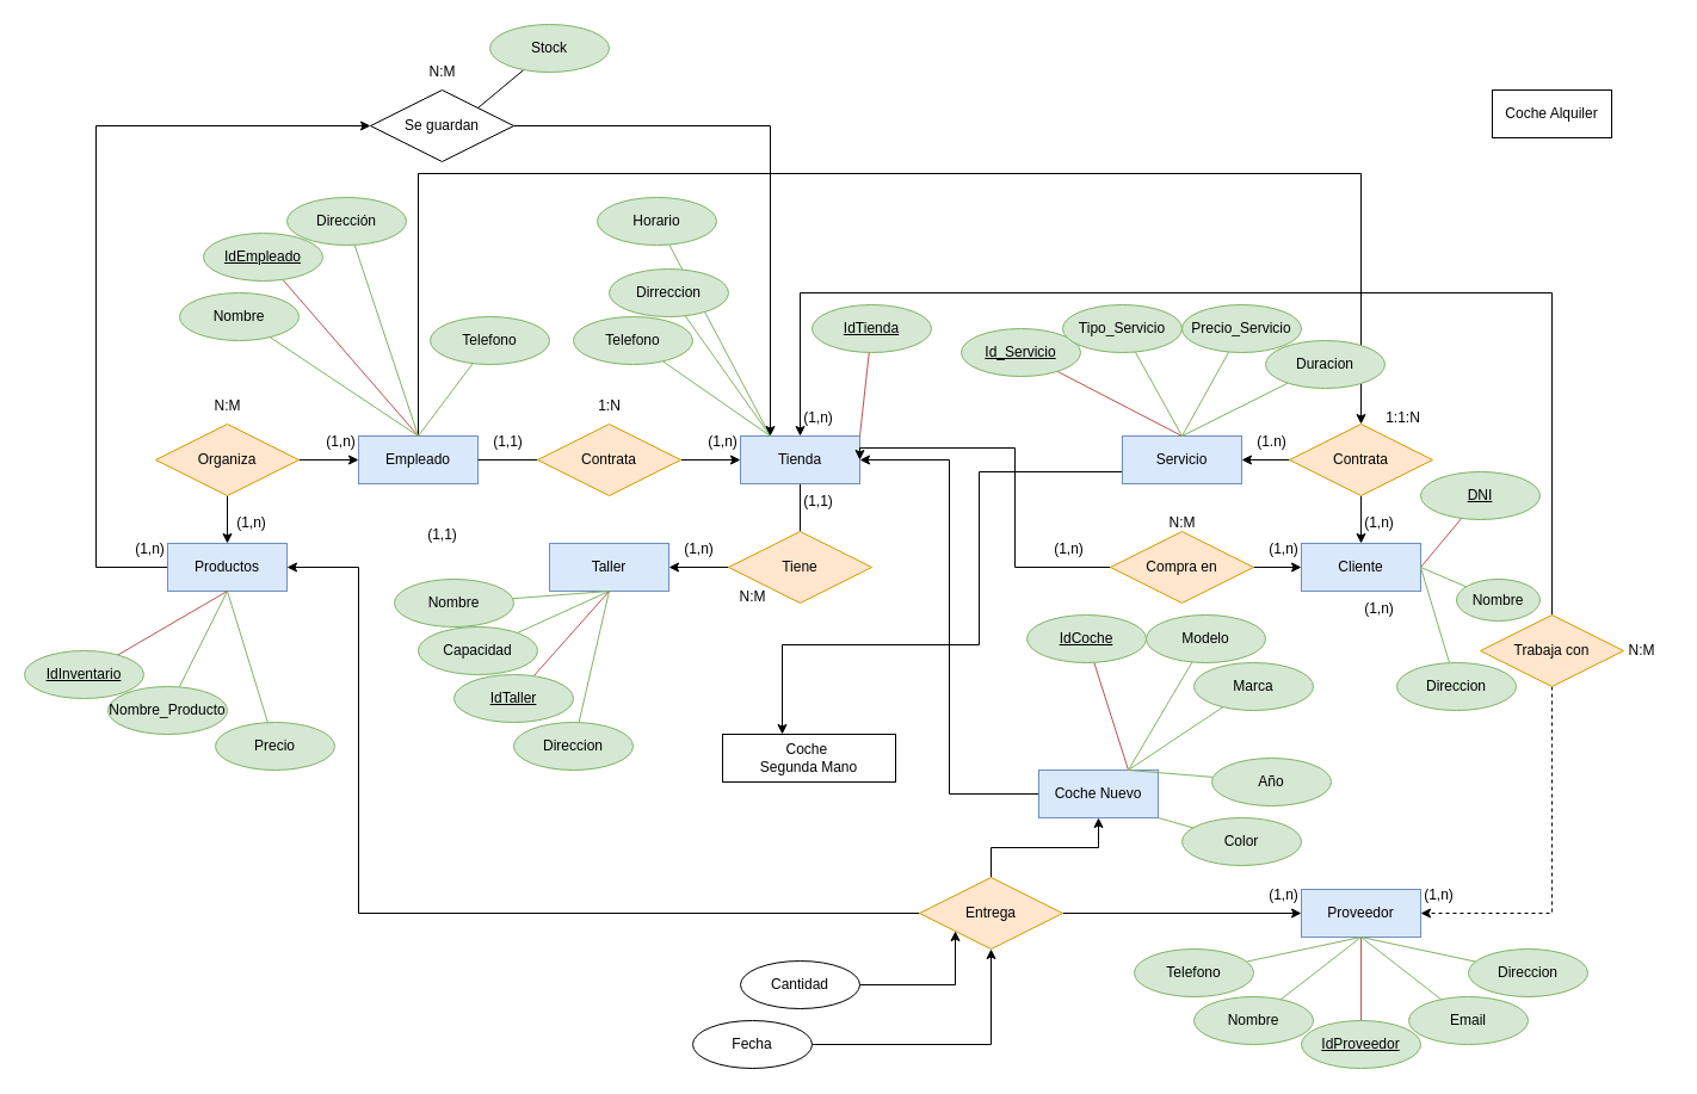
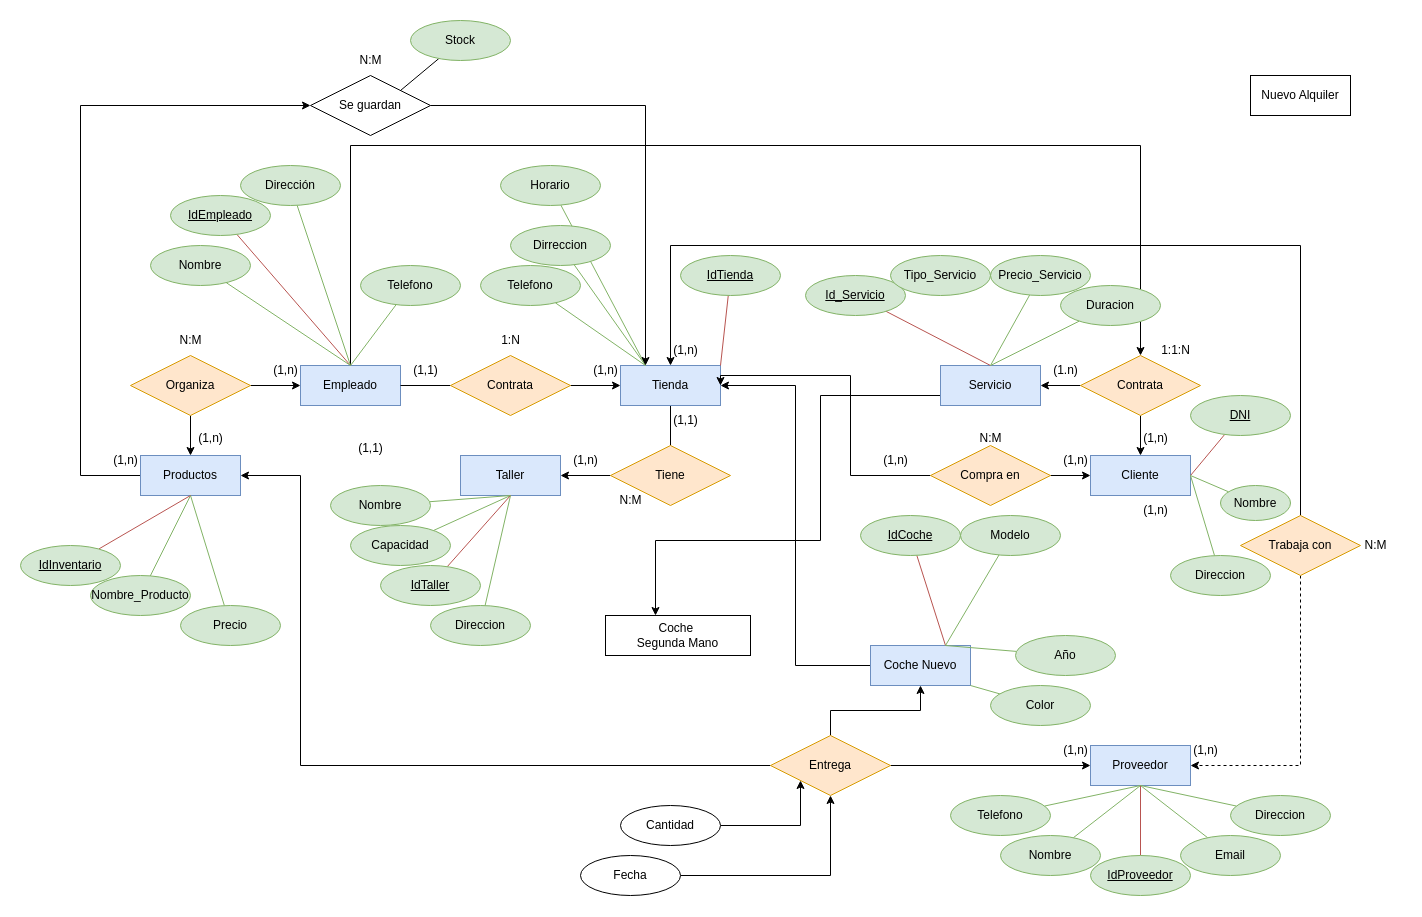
- <mxCell id="131" value="Coche Alquiler" style="whiteSpace=wrap;html=1;align=center;" parent="1" vertex="1"><mxGeometry x="1250" y="75" width="100" height="40" as="geometry" /></mxCell>
+ <mxCell id="131" value="Nuevo Alquiler" style="whiteSpace=wrap;html=1;align=center;" parent="1" vertex="1"><mxGeometry x="1250" y="75" width="100" height="40" as="geometry" /></mxCell>
- <mxCell id="116" style="rounded=0;orthogonalLoop=1;jettySize=auto;html=1;endArrow=none;endFill=0;entryX=0.5;entryY=0;entryDx=0;entryDy=0;fillColor=#d5e8d4;strokeColor=#82b366;" parent="1" source="117" target="7" edge="1"><mxGeometry relative="1" as="geometry" /></mxCell>
- <mxCell id="109" value="Marca" style="ellipse;whiteSpace=wrap;html=1;align=center;fillColor=#d5e8d4;strokeColor=#82b366;" parent="1" vertex="1"><mxGeometry x="1000" y="555" width="100" height="40" as="geometry" /></mxCell>
- <mxCell id="108" style="rounded=0;orthogonalLoop=1;jettySize=auto;html=1;entryX=0.75;entryY=0;entryDx=0;entryDy=0;endArrow=none;endFill=0;fillColor=#d5e8d4;strokeColor=#82b366;" parent="1" source="109" target="14" edge="1"><mxGeometry relative="1" as="geometry" /></mxCell>
